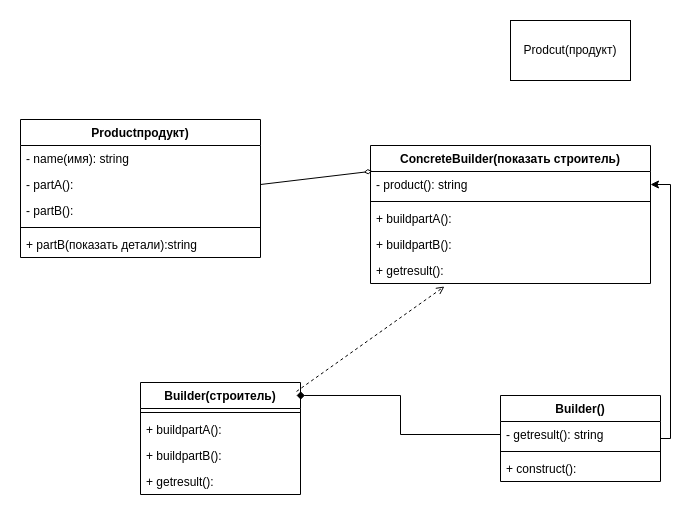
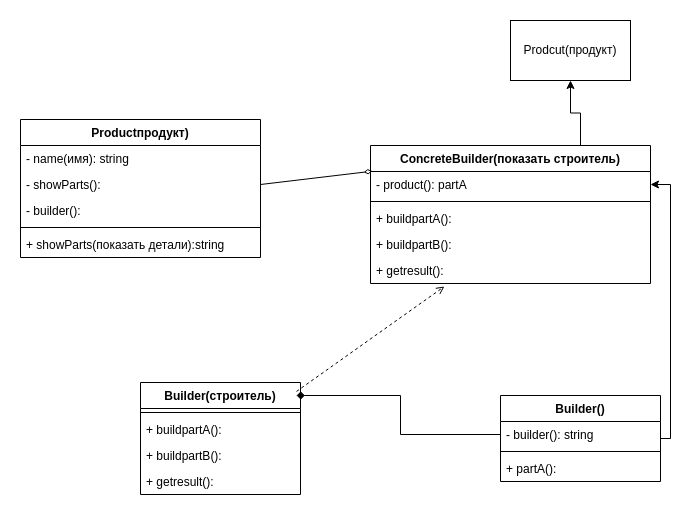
+ <mxCell id="8" style="edgeStyle=orthogonalEdgeStyle;rounded=0;orthogonalLoop=1;jettySize=auto;html=1;exitX=0.75;exitY=0;exitDx=0;exitDy=0;" edge="1" parent="1" source="9" target="25"><mxGeometry relative="1" as="geometry" /></mxCell>
- <mxCell id="4" value="- partA():&amp;nbsp;" style="text;strokeColor=none;fillColor=none;align=left;verticalAlign=top;spacingLeft=4;spacingRight=4;overflow=hidden;rotatable=0;points=[[0,0.5],[1,0.5]];portConstraint=eastwest;whiteSpace=wrap;html=1;" vertex="1" parent="2"><mxGeometry y="52" width="240" height="26" as="geometry" /></mxCell>
+ <mxCell id="4" value="- showParts():&amp;nbsp;" style="text;strokeColor=none;fillColor=none;align=left;verticalAlign=top;spacingLeft=4;spacingRight=4;overflow=hidden;rotatable=0;points=[[0,0.5],[1,0.5]];portConstraint=eastwest;whiteSpace=wrap;html=1;" vertex="1" parent="2"><mxGeometry y="52" width="240" height="26" as="geometry" /></mxCell>
- <mxCell id="10" value="- product(): string" style="text;strokeColor=none;fillColor=none;align=left;verticalAlign=top;spacingLeft=4;spacingRight=4;overflow=hidden;rotatable=0;points=[[0,0.5],[1,0.5]];portConstraint=eastwest;whiteSpace=wrap;html=1;" vertex="1" parent="9"><mxGeometry y="26" width="280" height="26" as="geometry" /></mxCell>
+ <mxCell id="10" value="- product(): partA" style="text;strokeColor=none;fillColor=none;align=left;verticalAlign=top;spacingLeft=4;spacingRight=4;overflow=hidden;rotatable=0;points=[[0,0.5],[1,0.5]];portConstraint=eastwest;whiteSpace=wrap;html=1;" vertex="1" parent="9"><mxGeometry y="26" width="280" height="26" as="geometry" /></mxCell>
- <mxCell id="5" value="- partB():&amp;nbsp;" style="text;strokeColor=none;fillColor=none;align=left;verticalAlign=top;spacingLeft=4;spacingRight=4;overflow=hidden;rotatable=0;points=[[0,0.5],[1,0.5]];portConstraint=eastwest;whiteSpace=wrap;html=1;" vertex="1" parent="2"><mxGeometry y="78" width="240" height="26" as="geometry" /></mxCell>
+ <mxCell id="5" value="- builder():&amp;nbsp;" style="text;strokeColor=none;fillColor=none;align=left;verticalAlign=top;spacingLeft=4;spacingRight=4;overflow=hidden;rotatable=0;points=[[0,0.5],[1,0.5]];portConstraint=eastwest;whiteSpace=wrap;html=1;" vertex="1" parent="2"><mxGeometry y="78" width="240" height="26" as="geometry" /></mxCell>
- <mxCell id="7" value="+ partB(показать детали):string&amp;nbsp;" style="text;strokeColor=none;fillColor=none;align=left;verticalAlign=top;spacingLeft=4;spacingRight=4;overflow=hidden;rotatable=0;points=[[0,0.5],[1,0.5]];portConstraint=eastwest;whiteSpace=wrap;html=1;" vertex="1" parent="2"><mxGeometry y="112" width="240" height="26" as="geometry" /></mxCell>
+ <mxCell id="7" value="+ showParts(показать детали):string&amp;nbsp;" style="text;strokeColor=none;fillColor=none;align=left;verticalAlign=top;spacingLeft=4;spacingRight=4;overflow=hidden;rotatable=0;points=[[0,0.5],[1,0.5]];portConstraint=eastwest;whiteSpace=wrap;html=1;" vertex="1" parent="2"><mxGeometry y="112" width="240" height="26" as="geometry" /></mxCell>
- <mxCell id="22" value="- getresult(): string" style="text;strokeColor=none;fillColor=none;align=left;verticalAlign=top;spacingLeft=4;spacingRight=4;overflow=hidden;rotatable=0;points=[[0,0.5],[1,0.5]];portConstraint=eastwest;whiteSpace=wrap;html=1;" vertex="1" parent="21"><mxGeometry y="26" width="160" height="26" as="geometry" /></mxCell>
+ <mxCell id="22" value="- builder(): string" style="text;strokeColor=none;fillColor=none;align=left;verticalAlign=top;spacingLeft=4;spacingRight=4;overflow=hidden;rotatable=0;points=[[0,0.5],[1,0.5]];portConstraint=eastwest;whiteSpace=wrap;html=1;" vertex="1" parent="21"><mxGeometry y="26" width="160" height="26" as="geometry" /></mxCell>
- <mxCell id="24" value="+ construct():" style="text;strokeColor=none;fillColor=none;align=left;verticalAlign=top;spacingLeft=4;spacingRight=4;overflow=hidden;rotatable=0;points=[[0,0.5],[1,0.5]];portConstraint=eastwest;whiteSpace=wrap;html=1;" vertex="1" parent="21"><mxGeometry y="60" width="160" height="26" as="geometry" /></mxCell>
+ <mxCell id="24" value="+ partA():" style="text;strokeColor=none;fillColor=none;align=left;verticalAlign=top;spacingLeft=4;spacingRight=4;overflow=hidden;rotatable=0;points=[[0,0.5],[1,0.5]];portConstraint=eastwest;whiteSpace=wrap;html=1;" vertex="1" parent="21"><mxGeometry y="60" width="160" height="26" as="geometry" /></mxCell>
